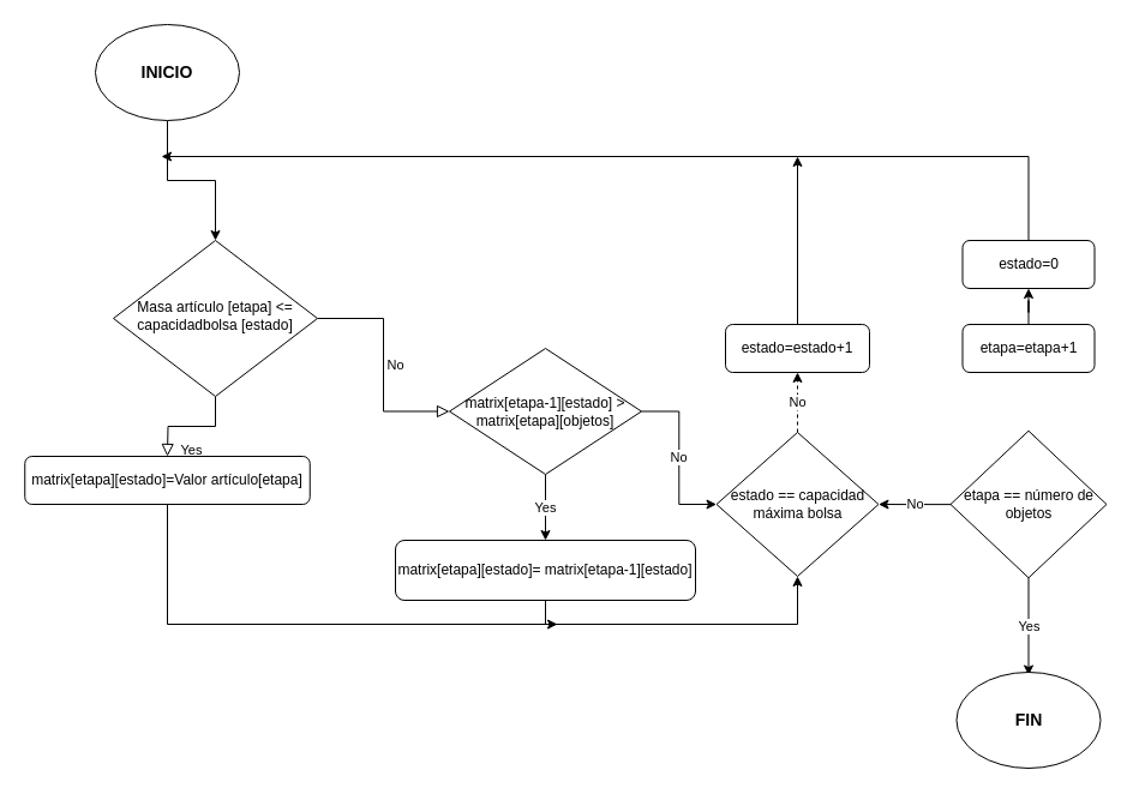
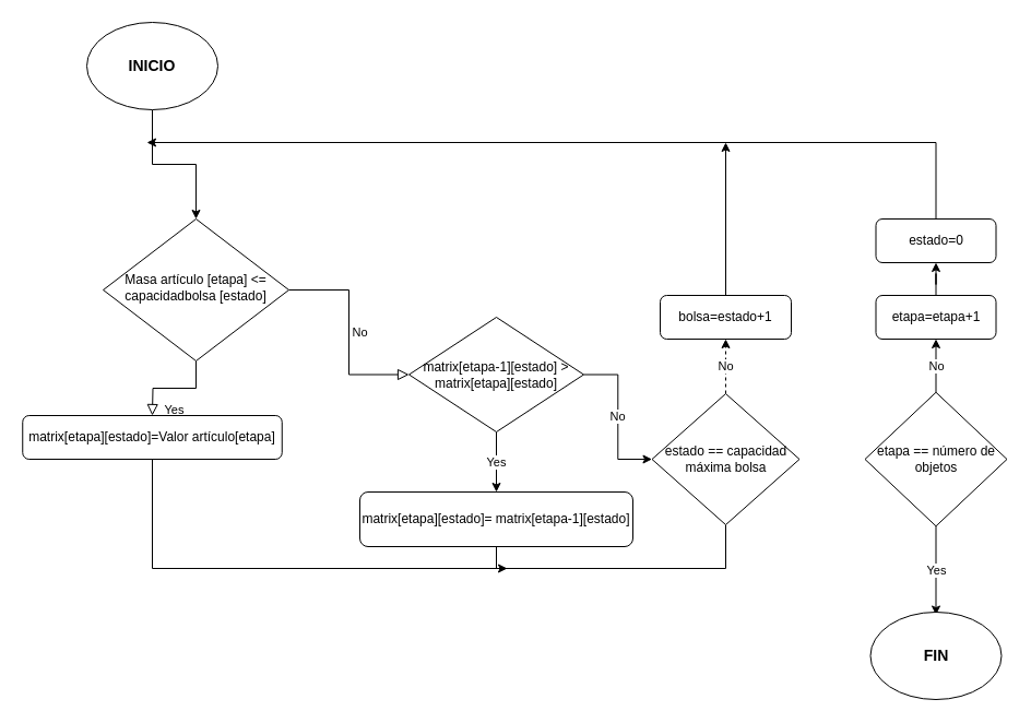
- <mxCell id="6" value="estado=estado+1" style="rounded=1;whiteSpace=wrap;html=1;fontSize=12;glass=0;strokeWidth=1;shadow=0;" parent="1" vertex="1"><mxGeometry x="604" y="270" width="120" height="40" as="geometry" /></mxCell>
+ <mxCell id="6" value="bolsa=estado+1" style="rounded=1;whiteSpace=wrap;html=1;fontSize=12;glass=0;strokeWidth=1;shadow=0;" parent="1" vertex="1"><mxGeometry x="604" y="270" width="120" height="40" as="geometry" /></mxCell>
- <mxCell id="11" value="matrix[etapa-1][estado] &amp;gt; matrix[etapa][objetos]" style="rhombus;whiteSpace=wrap;html=1;" parent="1" vertex="1"><mxGeometry x="374" y="290" width="160" height="105" as="geometry" /></mxCell>
+ <mxCell id="11" value="matrix[etapa-1][estado] &amp;gt; matrix[etapa][estado]" style="rhombus;whiteSpace=wrap;html=1;" parent="1" vertex="1"><mxGeometry x="374" y="290" width="160" height="105" as="geometry" /></mxCell>
- <mxCell id="22" value="No" style="edgeStyle=orthogonalEdgeStyle;rounded=0;orthogonalLoop=1;jettySize=auto;html=1;" edge="1" parent="1" source="24" target="15"><mxGeometry relative="1" as="geometry" /></mxCell>
+ <mxCell id="22" value="No" style="edgeStyle=orthogonalEdgeStyle;rounded=0;orthogonalLoop=1;jettySize=auto;html=1;" edge="1" parent="1" source="24" target="17"><mxGeometry relative="1" as="geometry" /></mxCell>
- <mxCell id="12" value="" style="edgeStyle=orthogonalEdgeStyle;rounded=0;orthogonalLoop=1;jettySize=auto;html=1;entryX=0.5;entryY=1;entryDx=0;entryDy=0;" parent="1" source="13" target="15" edge="1"><mxGeometry relative="1" as="geometry"><mxPoint x="454" y="530" as="targetPoint" /><Array as="points"><mxPoint x="454" y="520" /><mxPoint x="664" y="520" /></Array></mxGeometry></mxCell>
+ <mxCell id="12" value="" style="edgeStyle=orthogonalEdgeStyle;rounded=0;orthogonalLoop=1;jettySize=auto;html=1;entryX=0.5;entryY=1;entryDx=0;entryDy=0;endArrow=none;" parent="1" source="13" target="15" edge="1"><mxGeometry relative="1" as="geometry"><mxPoint x="454" y="530" as="targetPoint" /><Array as="points"><mxPoint x="454" y="520" /><mxPoint x="664" y="520" /></Array></mxGeometry></mxCell>
